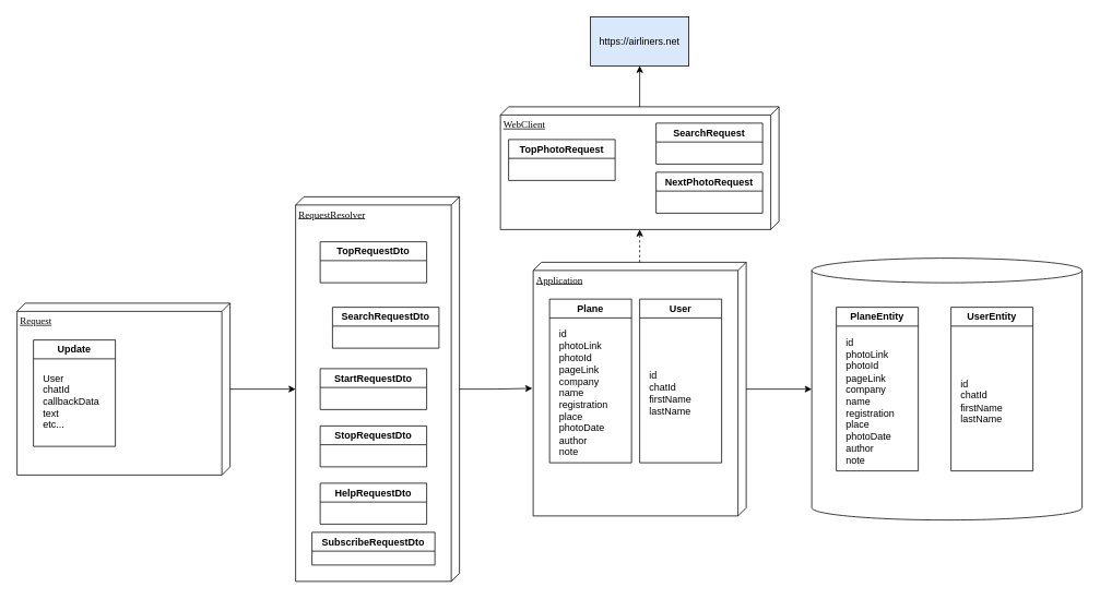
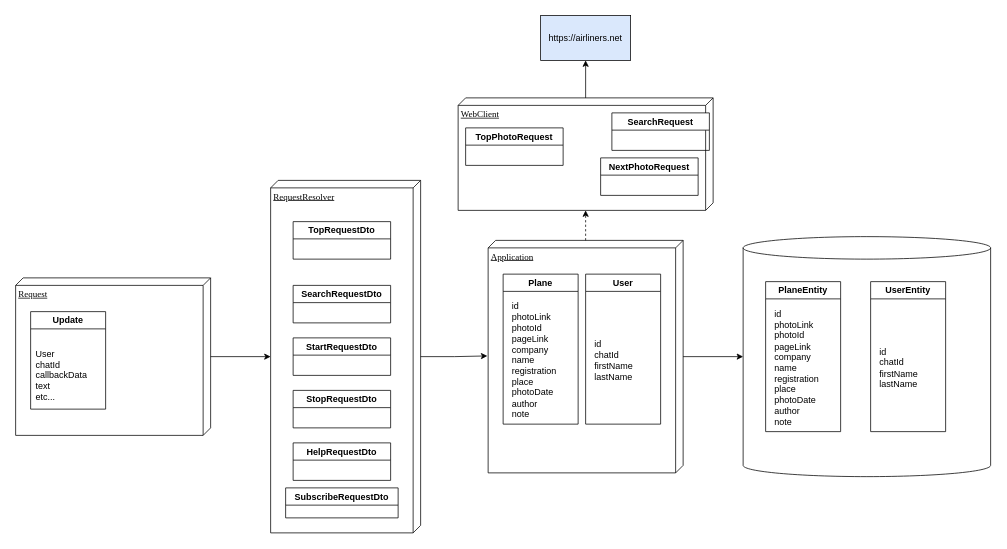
- <mxCell id="27" value="SearchRequest" style="swimlane;whiteSpace=wrap;html=1;" parent="1" vertex="1"><mxGeometry x="800" y="150" width="130" height="50" as="geometry" /></mxCell>
+ <mxCell id="27" value="SearchRequest" style="swimlane;whiteSpace=wrap;html=1;" parent="1" vertex="1"><mxGeometry x="815" y="150" width="130" height="50" as="geometry" /></mxCell>
- <mxCell id="18" value="SearchRequestDto" style="swimlane;whiteSpace=wrap;html=1;" parent="1" vertex="1"><mxGeometry x="405" y="375" width="130" height="50" as="geometry" /></mxCell>
+ <mxCell id="18" value="SearchRequestDto" style="swimlane;whiteSpace=wrap;html=1;" parent="1" vertex="1"><mxGeometry x="390" y="380" width="130" height="50" as="geometry" /></mxCell>
- <mxCell id="32" value="&lt;div&gt;User&lt;/div&gt;&lt;div&gt;chatId&lt;/div&gt;&lt;div&gt;callbackData&lt;/div&gt;&lt;div&gt;text&lt;/div&gt;&lt;div&gt;etc...&lt;/div&gt;" style="text;html=1;align=left;verticalAlign=middle;whiteSpace=wrap;rounded=0;" parent="31" vertex="1"><mxGeometry x="10" y="47.903" width="80" height="54.194" as="geometry" /></mxCell>
+ <mxCell id="32" value="&lt;div&gt;User&lt;/div&gt;&lt;div&gt;chatId&lt;/div&gt;&lt;div&gt;callbackData&lt;/div&gt;&lt;div&gt;text&lt;/div&gt;&lt;div&gt;etc...&lt;/div&gt;" style="text;html=1;align=left;verticalAlign=middle;whiteSpace=wrap;rounded=0;" parent="31" vertex="1"><mxGeometry x="5" y="57.903" width="80" height="54.194" as="geometry" /></mxCell>
